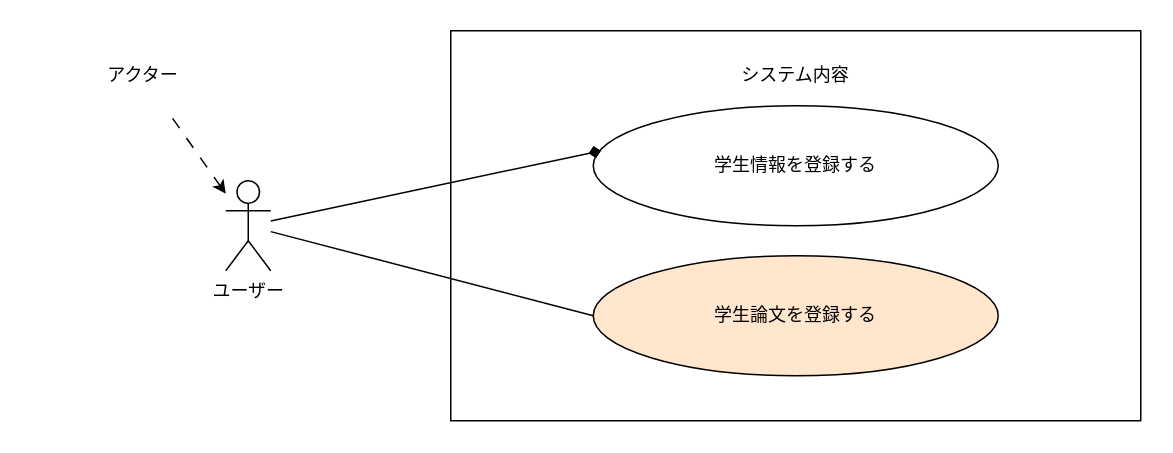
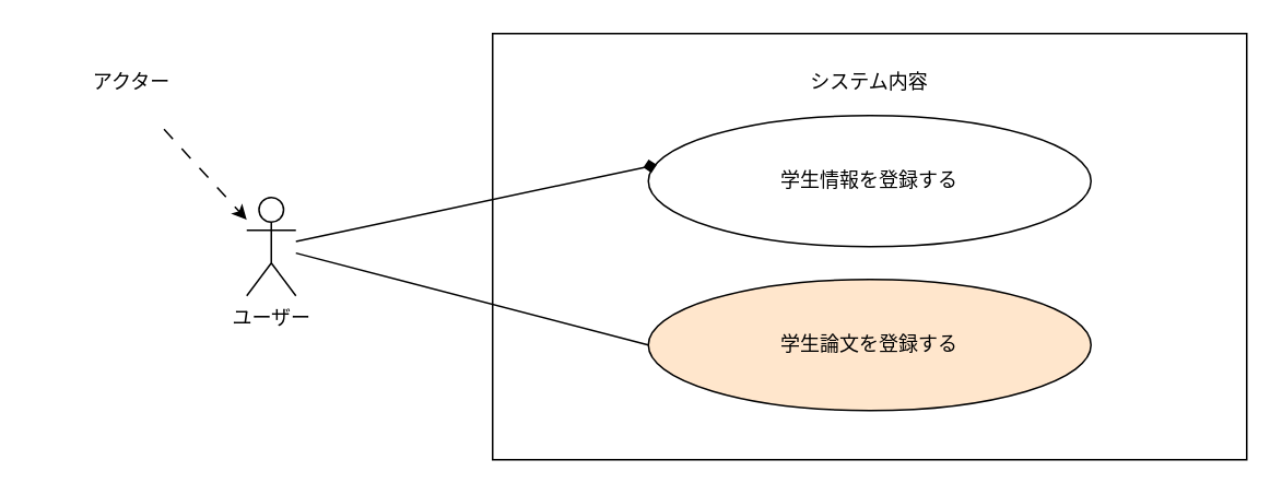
- <mxCell id="10" value="アクター" style="rounded=0;whiteSpace=wrap;html=1;fillColor=none;strokeColor=none;" vertex="1" parent="1"><mxGeometry x="35" y="20" width="120" height="60" as="geometry" /></mxCell>
+ <mxCell id="10" value="アクター" style="rounded=0;whiteSpace=wrap;html=1;fillColor=none;strokeColor=none;" vertex="1" parent="1"><mxGeometry x="20" y="20" width="120" height="60" as="geometry" /></mxCell>
